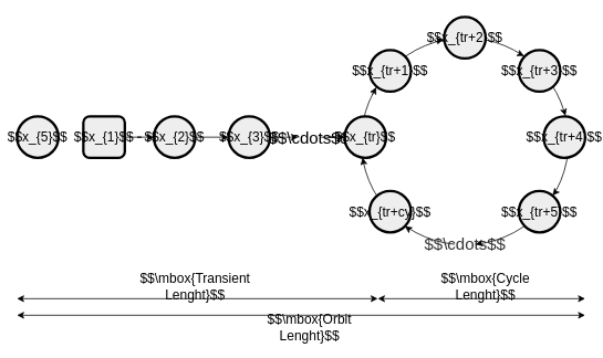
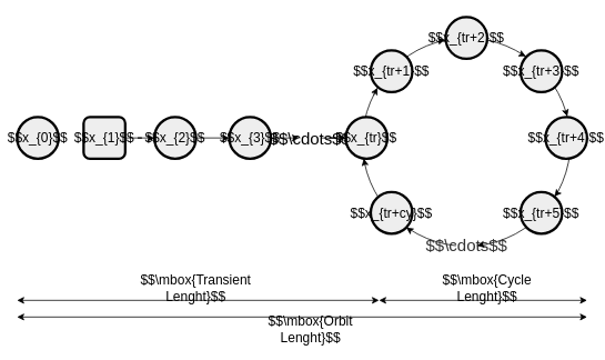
- <mxCell id="3" value="&lt;font style=&quot;font-size: 16px;&quot;&gt;$$x_{5}$$&lt;/font&gt;" style="ellipse;whiteSpace=wrap;html=1;aspect=fixed;strokeWidth=3;fillColor=#EEEEEE;" parent="1" vertex="1"><mxGeometry x="20" y="140" width="50" height="50" as="geometry" /></mxCell>
+ <mxCell id="3" value="&lt;font style=&quot;font-size: 16px;&quot;&gt;$$x_{0}$$&lt;/font&gt;" style="ellipse;whiteSpace=wrap;html=1;aspect=fixed;strokeWidth=3;fillColor=#EEEEEE;" parent="1" vertex="1"><mxGeometry x="20" y="140" width="50" height="50" as="geometry" /></mxCell>
